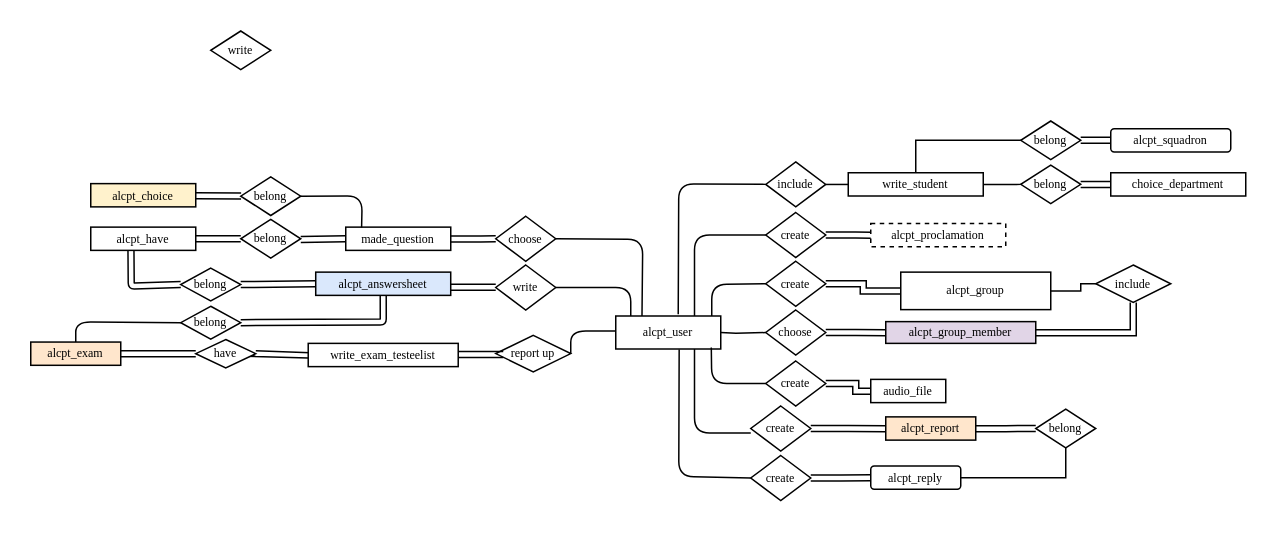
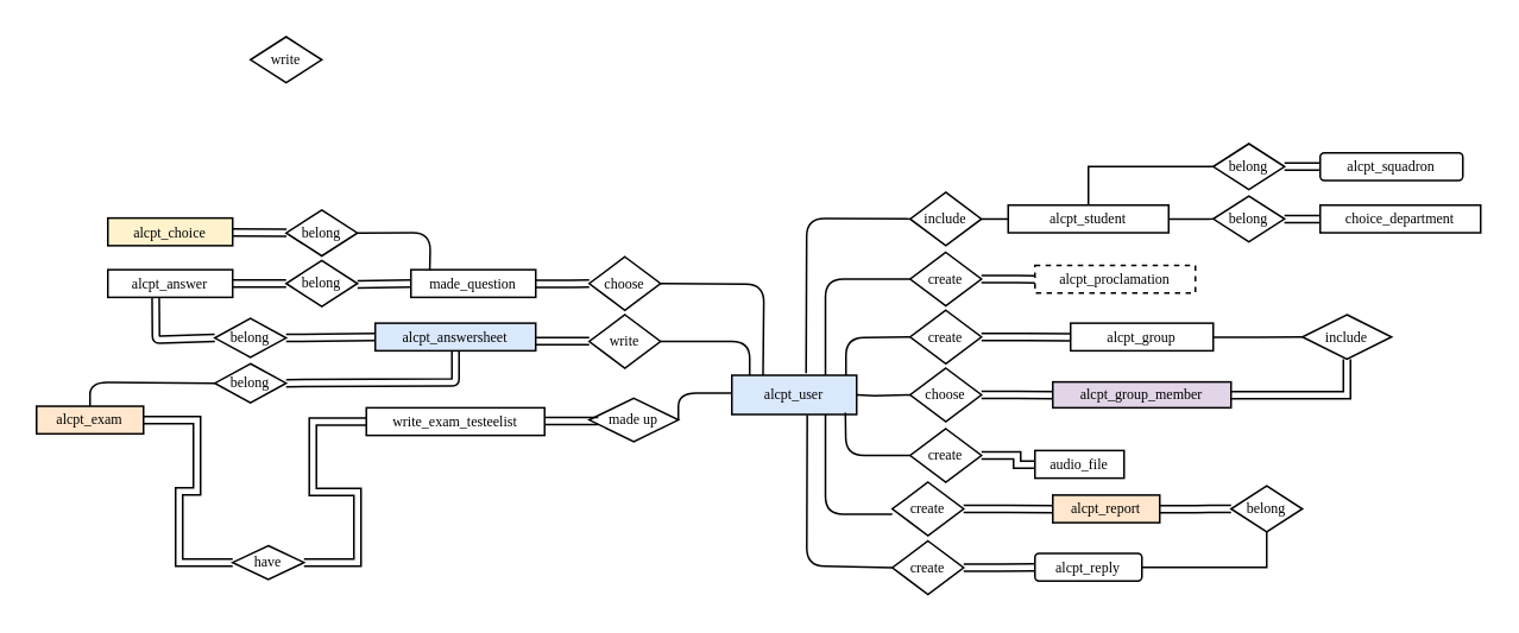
- <mxCell id="41" value="write_student" style="whiteSpace=wrap;html=1;rounded=0;shadow=0;fontFamily=Verdana;fontSize=8;strokeWidth=1;" vertex="1" parent="1"><mxGeometry x="565" y="114.5" width="90" height="15.5" as="geometry" /></mxCell>
+ <mxCell id="41" value="alcpt_student" style="whiteSpace=wrap;html=1;rounded=0;shadow=0;fontFamily=Verdana;fontSize=8;strokeWidth=1;" vertex="1" parent="1"><mxGeometry x="565" y="114.5" width="90" height="15.5" as="geometry" /></mxCell>
- <mxCell id="50" value="alcpt_have" style="whiteSpace=wrap;html=1;rounded=0;shadow=0;fontFamily=Verdana;fontSize=8;strokeWidth=1;" vertex="1" parent="1"><mxGeometry x="60" y="150.75" width="70" height="15.5" as="geometry" /></mxCell>
+ <mxCell id="50" value="alcpt_answer" style="whiteSpace=wrap;html=1;rounded=0;shadow=0;fontFamily=Verdana;fontSize=8;strokeWidth=1;" vertex="1" parent="1"><mxGeometry x="60" y="150.75" width="70" height="15.5" as="geometry" /></mxCell>
- <mxCell id="10" value="alcpt_group" style="whiteSpace=wrap;html=1;rounded=0;shadow=0;fontFamily=Verdana;fontSize=8;strokeWidth=1;" vertex="1" parent="1"><mxGeometry x="600" y="180.75" width="100" height="25" as="geometry" /></mxCell>
+ <mxCell id="10" value="alcpt_group" style="whiteSpace=wrap;html=1;rounded=0;shadow=0;fontFamily=Verdana;fontSize=8;strokeWidth=1;" vertex="1" parent="1"><mxGeometry x="600" y="180.75" width="80" height="15.5" as="geometry" /></mxCell>
- <mxCell id="7" value="alcpt_user" style="whiteSpace=wrap;html=1;rounded=0;shadow=0;fontFamily=Verdana;fontSize=8;strokeWidth=1;" vertex="1" parent="1"><mxGeometry x="410" y="210" width="70" height="22" as="geometry" /></mxCell>
+ <mxCell id="7" value="alcpt_user" style="whiteSpace=wrap;html=1;rounded=0;shadow=0;fontFamily=Verdana;fontSize=8;strokeWidth=1;fillColor=#dae8fc;" vertex="1" parent="1"><mxGeometry x="410" y="210" width="70" height="22" as="geometry" /></mxCell>
- <mxCell id="73" value="&lt;font style=&quot;font-size: 8px&quot;&gt;have&lt;br&gt;&lt;/font&gt;" style="rhombus;whiteSpace=wrap;html=1;rounded=0;shadow=0;labelBackgroundColor=none;strokeWidth=1;fontFamily=Verdana;fontSize=8;align=center;" vertex="1" parent="1"><mxGeometry x="130" y="225.68" width="40" height="18.88" as="geometry" /></mxCell>
+ <mxCell id="73" value="&lt;font style=&quot;font-size: 8px&quot;&gt;have&lt;br&gt;&lt;/font&gt;" style="rhombus;whiteSpace=wrap;html=1;rounded=0;shadow=0;labelBackgroundColor=none;strokeWidth=1;fontFamily=Verdana;fontSize=8;align=center;" vertex="1" parent="1"><mxGeometry x="130" y="305.68" width="40" height="18.88" as="geometry" /></mxCell>
- <mxCell id="68" value="&lt;font style=&quot;font-size: 8px&quot;&gt;report up&lt;/font&gt;" style="rhombus;whiteSpace=wrap;html=1;rounded=0;shadow=0;labelBackgroundColor=none;strokeWidth=1;fontFamily=Verdana;fontSize=8;align=center;" vertex="1" parent="1"><mxGeometry x="330" y="222.87" width="50" height="24.38" as="geometry" /></mxCell>
+ <mxCell id="68" value="&lt;font style=&quot;font-size: 8px&quot;&gt;made up&lt;/font&gt;" style="rhombus;whiteSpace=wrap;html=1;rounded=0;shadow=0;labelBackgroundColor=none;strokeWidth=1;fontFamily=Verdana;fontSize=8;align=center;" vertex="1" parent="1"><mxGeometry x="330" y="222.87" width="50" height="24.38" as="geometry" /></mxCell>
